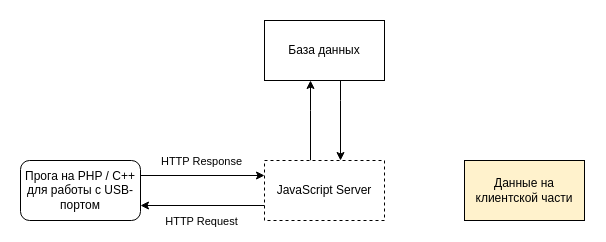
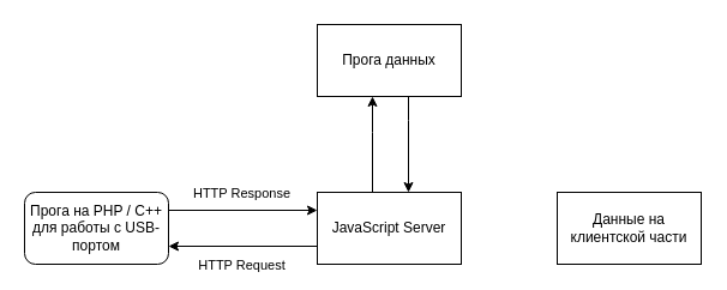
- <mxCell id="6" value="База данных" style="whiteSpace=wrap;html=1;rounded=0;" vertex="1" parent="1"><mxGeometry x="264" y="20" width="120" height="60" as="geometry" /></mxCell>
+ <mxCell id="6" value="Прога данных" style="whiteSpace=wrap;html=1;rounded=0;" vertex="1" parent="1"><mxGeometry x="264" y="20" width="120" height="60" as="geometry" /></mxCell>
- <mxCell id="4" value="JavaScript Server" style="whiteSpace=wrap;html=1;rounded=0;dashed=1;" vertex="1" parent="1"><mxGeometry x="264" y="160" width="120" height="60" as="geometry" /></mxCell>
+ <mxCell id="4" value="JavaScript Server" style="whiteSpace=wrap;html=1;rounded=0;" vertex="1" parent="1"><mxGeometry x="264" y="160" width="120" height="60" as="geometry" /></mxCell>
- <mxCell id="11" value="Данные на клиентской части" style="whiteSpace=wrap;html=1;rounded=0;fillColor=#fff2cc;" vertex="1" parent="1"><mxGeometry x="464" y="160" width="120" height="60" as="geometry" /></mxCell>
+ <mxCell id="11" value="Данные на клиентской части" style="whiteSpace=wrap;html=1;rounded=0;" vertex="1" parent="1"><mxGeometry x="464" y="160" width="120" height="60" as="geometry" /></mxCell>
